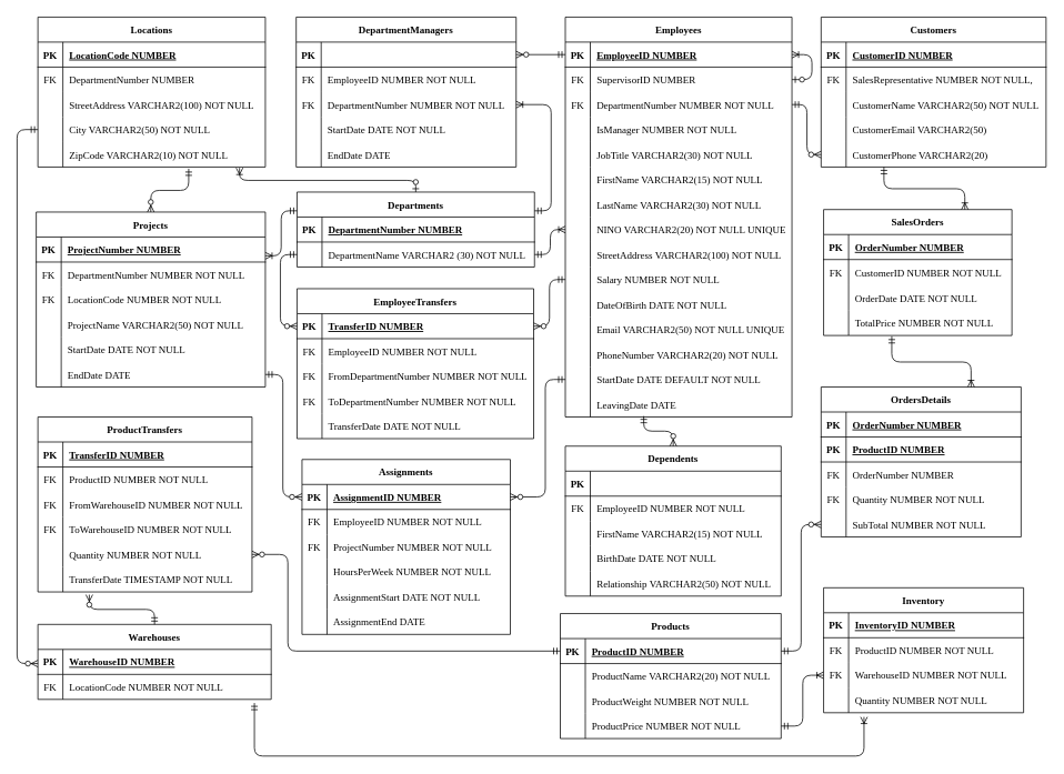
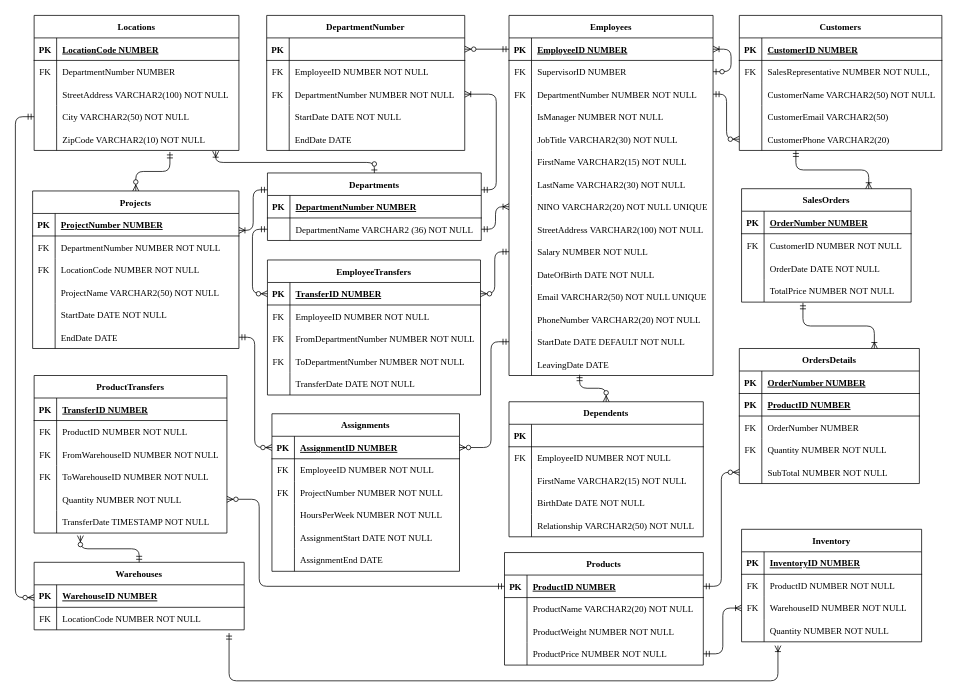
- <mxCell id="25" value="DepartmentManagers" style="shape=table;startSize=30;container=1;collapsible=1;childLayout=tableLayout;fixedRows=1;rowLines=0;fontStyle=1;align=center;resizeLast=1;fontSize=12;spacing=2;horizontal=1;fontFamily=Times New Roman;" parent="1" vertex="1"><mxGeometry x="355" y="20" width="264" height="180" as="geometry" /></mxCell>
+ <mxCell id="25" value="DepartmentNumber" style="shape=table;startSize=30;container=1;collapsible=1;childLayout=tableLayout;fixedRows=1;rowLines=0;fontStyle=1;align=center;resizeLast=1;fontSize=12;spacing=2;horizontal=1;fontFamily=Times New Roman;" parent="1" vertex="1"><mxGeometry x="355" y="20" width="264" height="180" as="geometry" /></mxCell>
- <mxCell id="8" value="DepartmentName VARCHAR2 (30) NOT NULL" style="shape=partialRectangle;overflow=hidden;connectable=0;fillColor=none;top=0;left=0;bottom=0;right=0;align=left;spacingLeft=6;fontSize=12;spacing=2;horizontal=1;fontFamily=Times New Roman;" parent="6" vertex="1"><mxGeometry x="30" width="255" height="30" as="geometry"><mxRectangle width="255" height="30" as="alternateBounds" /></mxGeometry></mxCell>
+ <mxCell id="8" value="DepartmentName VARCHAR2 (36) NOT NULL" style="shape=partialRectangle;overflow=hidden;connectable=0;fillColor=none;top=0;left=0;bottom=0;right=0;align=left;spacingLeft=6;fontSize=12;spacing=2;horizontal=1;fontFamily=Times New Roman;" parent="6" vertex="1"><mxGeometry x="30" width="255" height="30" as="geometry"><mxRectangle width="255" height="30" as="alternateBounds" /></mxGeometry></mxCell>
